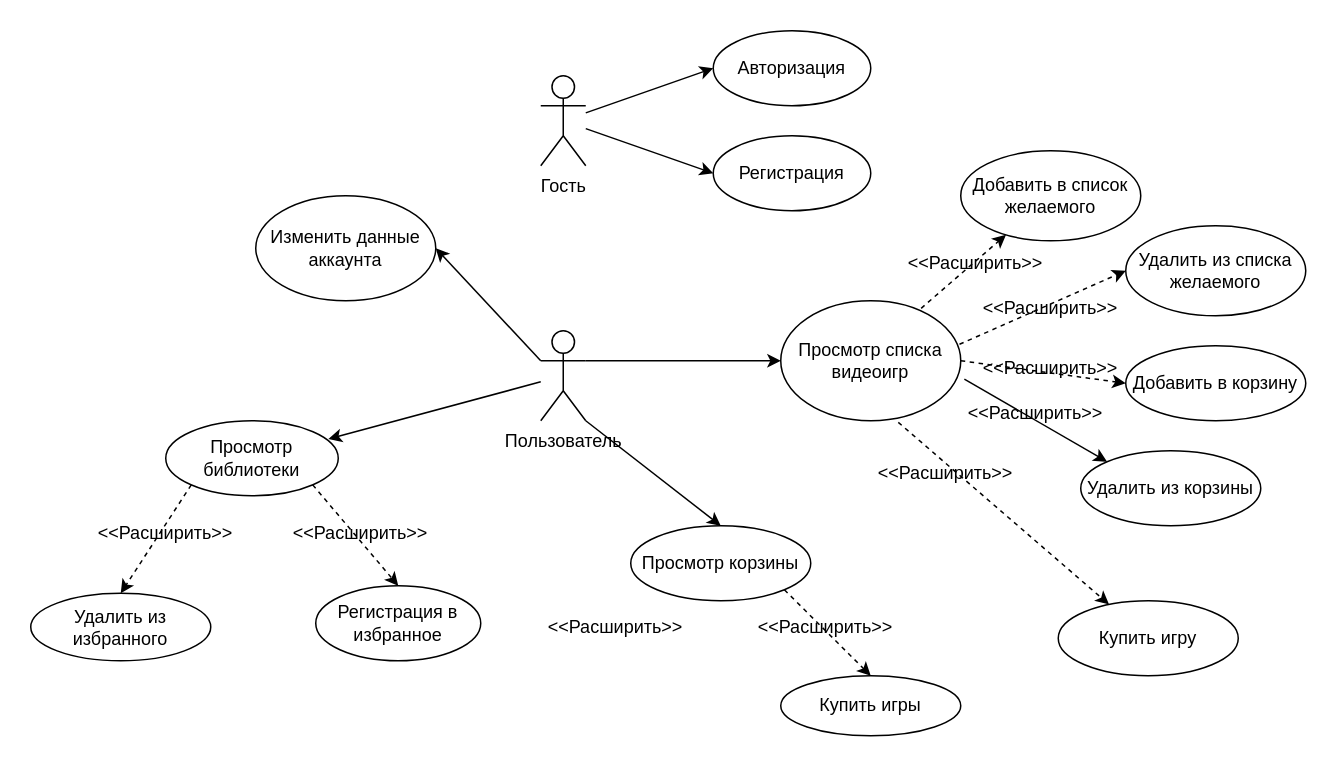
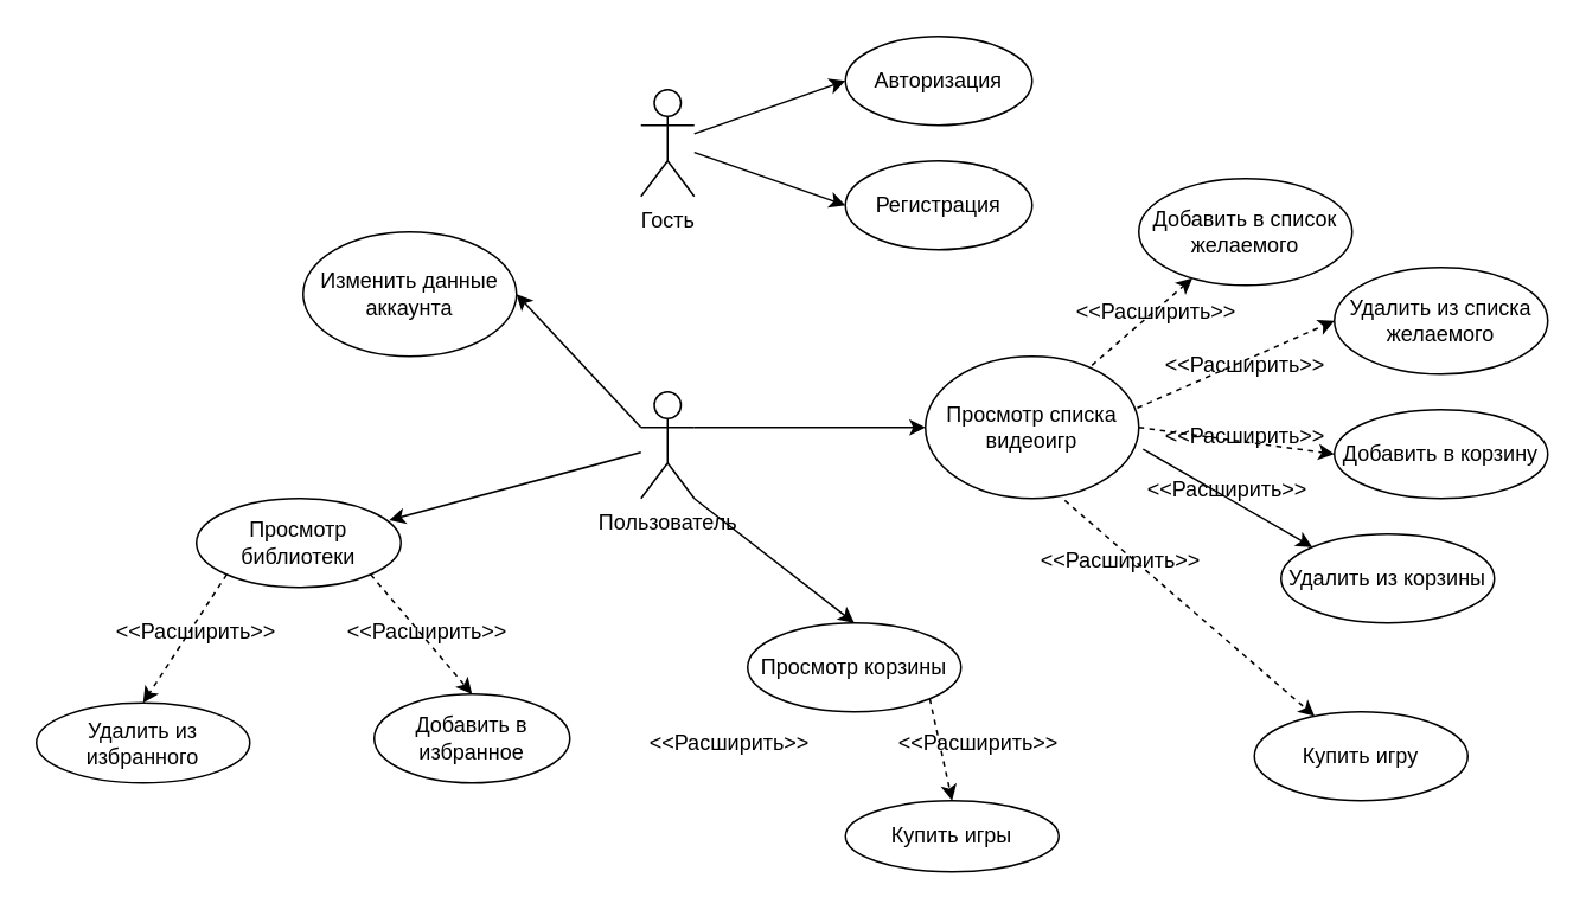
- <mxCell id="20" value="Регистрация в избранное" style="ellipse;whiteSpace=wrap;html=1;" vertex="1" parent="1"><mxGeometry x="210" y="390" width="110" height="50" as="geometry" /></mxCell>
+ <mxCell id="20" value="Добавить в избранное" style="ellipse;whiteSpace=wrap;html=1;" vertex="1" parent="1"><mxGeometry x="210" y="390" width="110" height="50" as="geometry" /></mxCell>
- <mxCell id="18" value="Купить игры" style="ellipse;whiteSpace=wrap;html=1;" vertex="1" parent="1"><mxGeometry x="520" y="450" width="120" height="40" as="geometry" /></mxCell>
+ <mxCell id="18" value="Купить игры" style="ellipse;whiteSpace=wrap;html=1;" vertex="1" parent="1"><mxGeometry x="475" y="450" width="120" height="40" as="geometry" /></mxCell>
